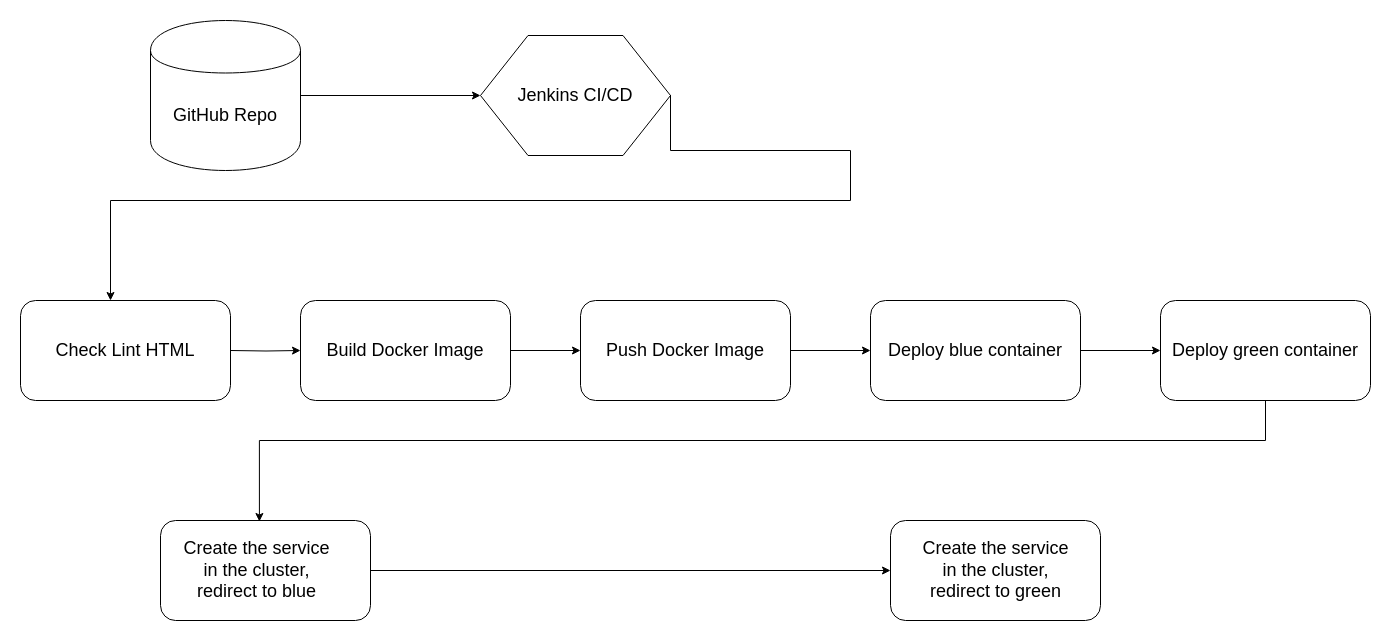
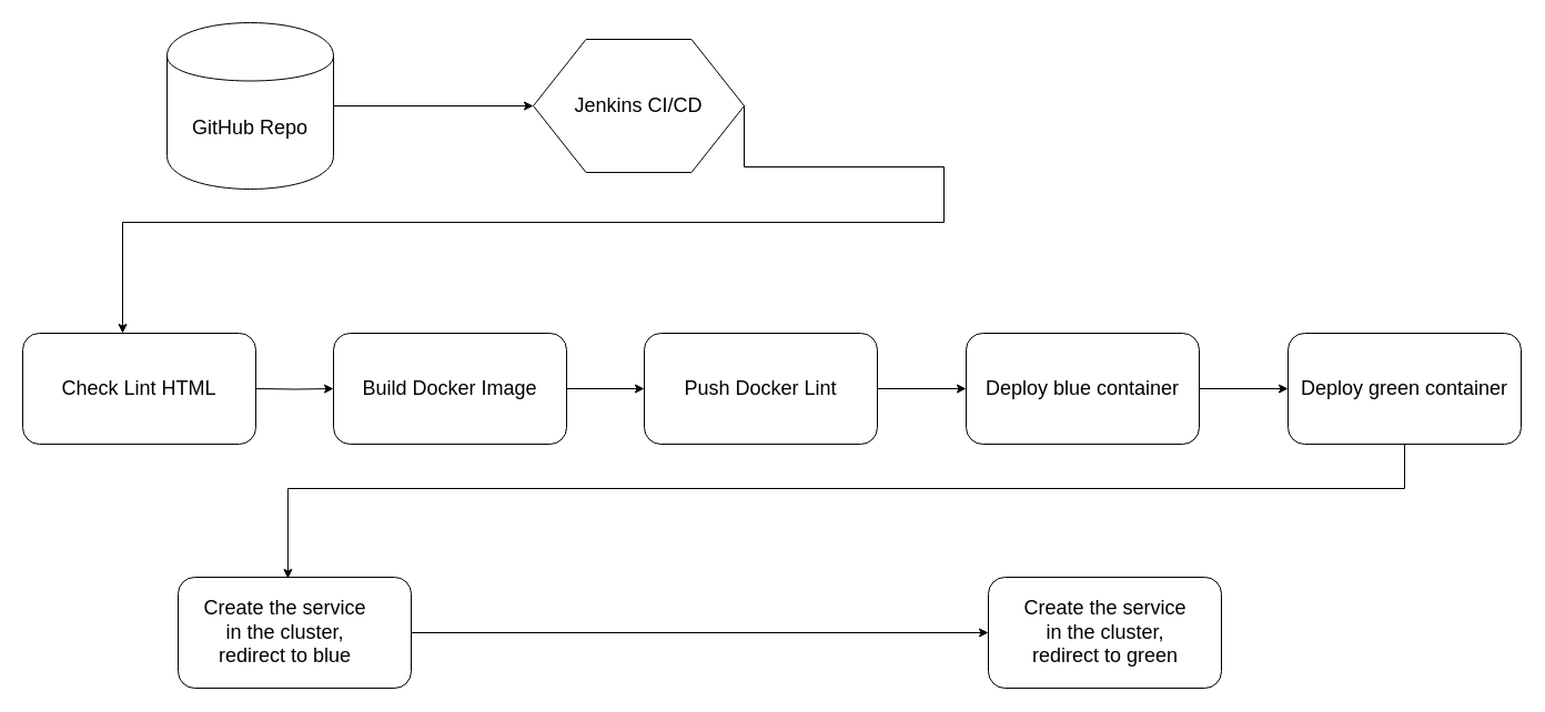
- <mxCell id="10" value="&lt;span style=&quot;font-size: 18px&quot;&gt;Push Docker Image&lt;/span&gt;" style="rounded=1;whiteSpace=wrap;html=1;" vertex="1" parent="1"><mxGeometry x="580" y="300" width="210" height="100" as="geometry" /></mxCell>
+ <mxCell id="10" value="&lt;span style=&quot;font-size: 18px&quot;&gt;Push Docker Lint&lt;/span&gt;" style="rounded=1;whiteSpace=wrap;html=1;" vertex="1" parent="1"><mxGeometry x="580" y="300" width="210" height="100" as="geometry" /></mxCell>
